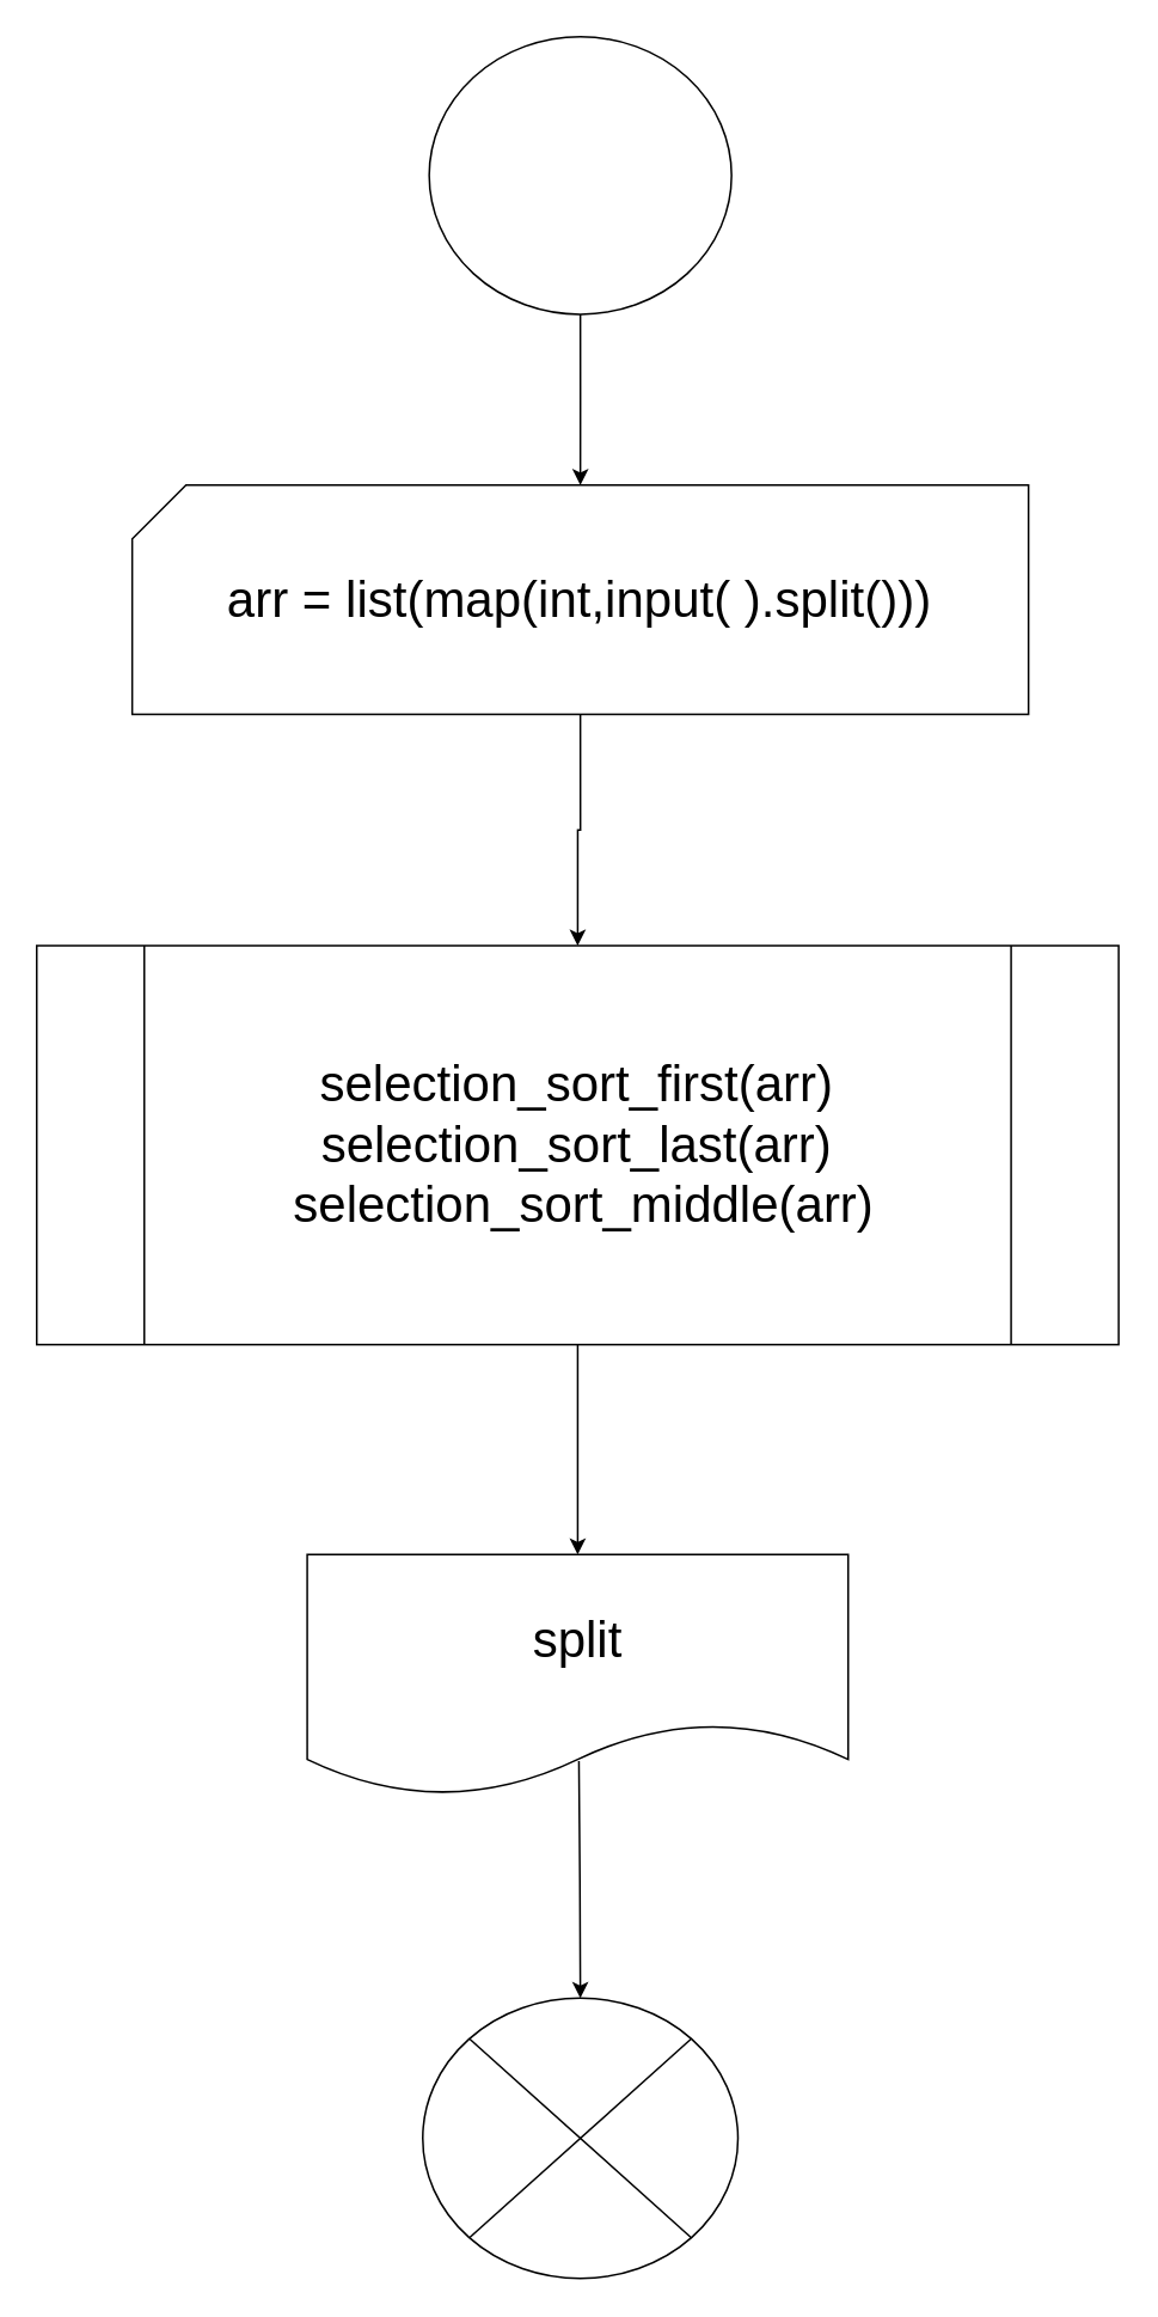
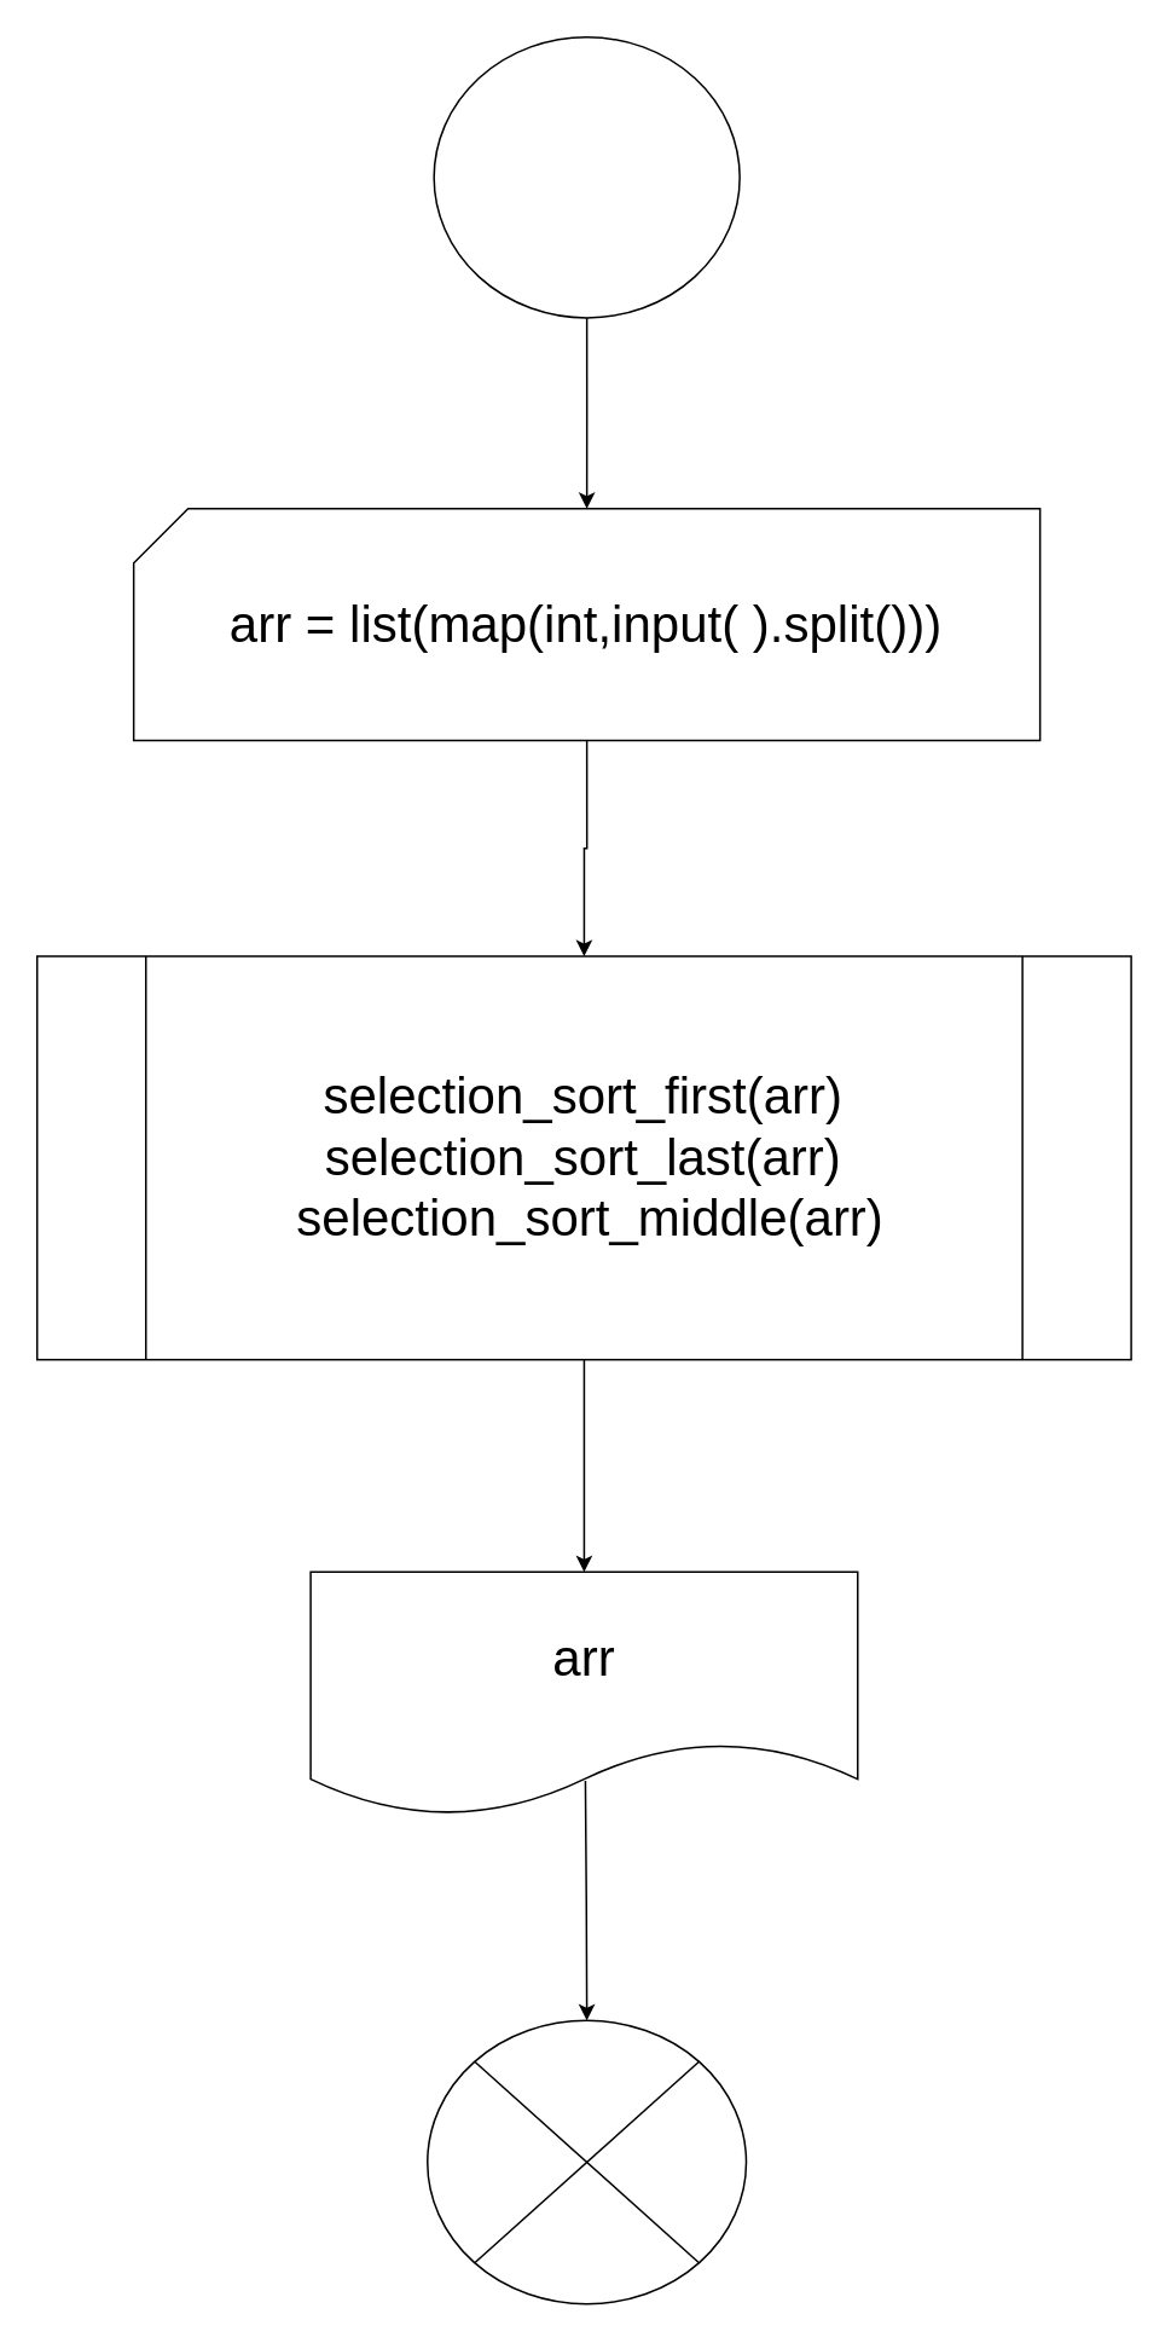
- <mxCell id="8" value="&lt;font style=&quot;font-size: 28px;&quot;&gt;arr = list(map(int,input( ).split()))&lt;/font&gt;" style="shape=card;whiteSpace=wrap;html=1;container=0;" vertex="1" parent="1"><mxGeometry x="73.269" y="270" width="500.002" height="127.788" as="geometry" /></mxCell>
+ <mxCell id="8" value="&lt;font style=&quot;font-size: 28px;&quot;&gt;arr = list(map(int,input( ).split()))&lt;/font&gt;" style="shape=card;whiteSpace=wrap;html=1;container=0;" vertex="1" parent="1"><mxGeometry x="73.269" y="280" width="500.002" height="127.788" as="geometry" /></mxCell>
- <mxCell id="5" value="&lt;font style=&quot;font-size: 28px;&quot;&gt;split&lt;/font&gt;" style="shape=document;whiteSpace=wrap;html=1;boundedLbl=1;container=0;" vertex="1" parent="1"><mxGeometry x="170.89" y="866.328" width="301.78" height="134.441" as="geometry" /></mxCell>
+ <mxCell id="5" value="&lt;font style=&quot;font-size: 28px;&quot;&gt;arr&lt;/font&gt;" style="shape=document;whiteSpace=wrap;html=1;boundedLbl=1;container=0;" vertex="1" parent="1"><mxGeometry x="170.89" y="866.328" width="301.78" height="134.441" as="geometry" /></mxCell>
